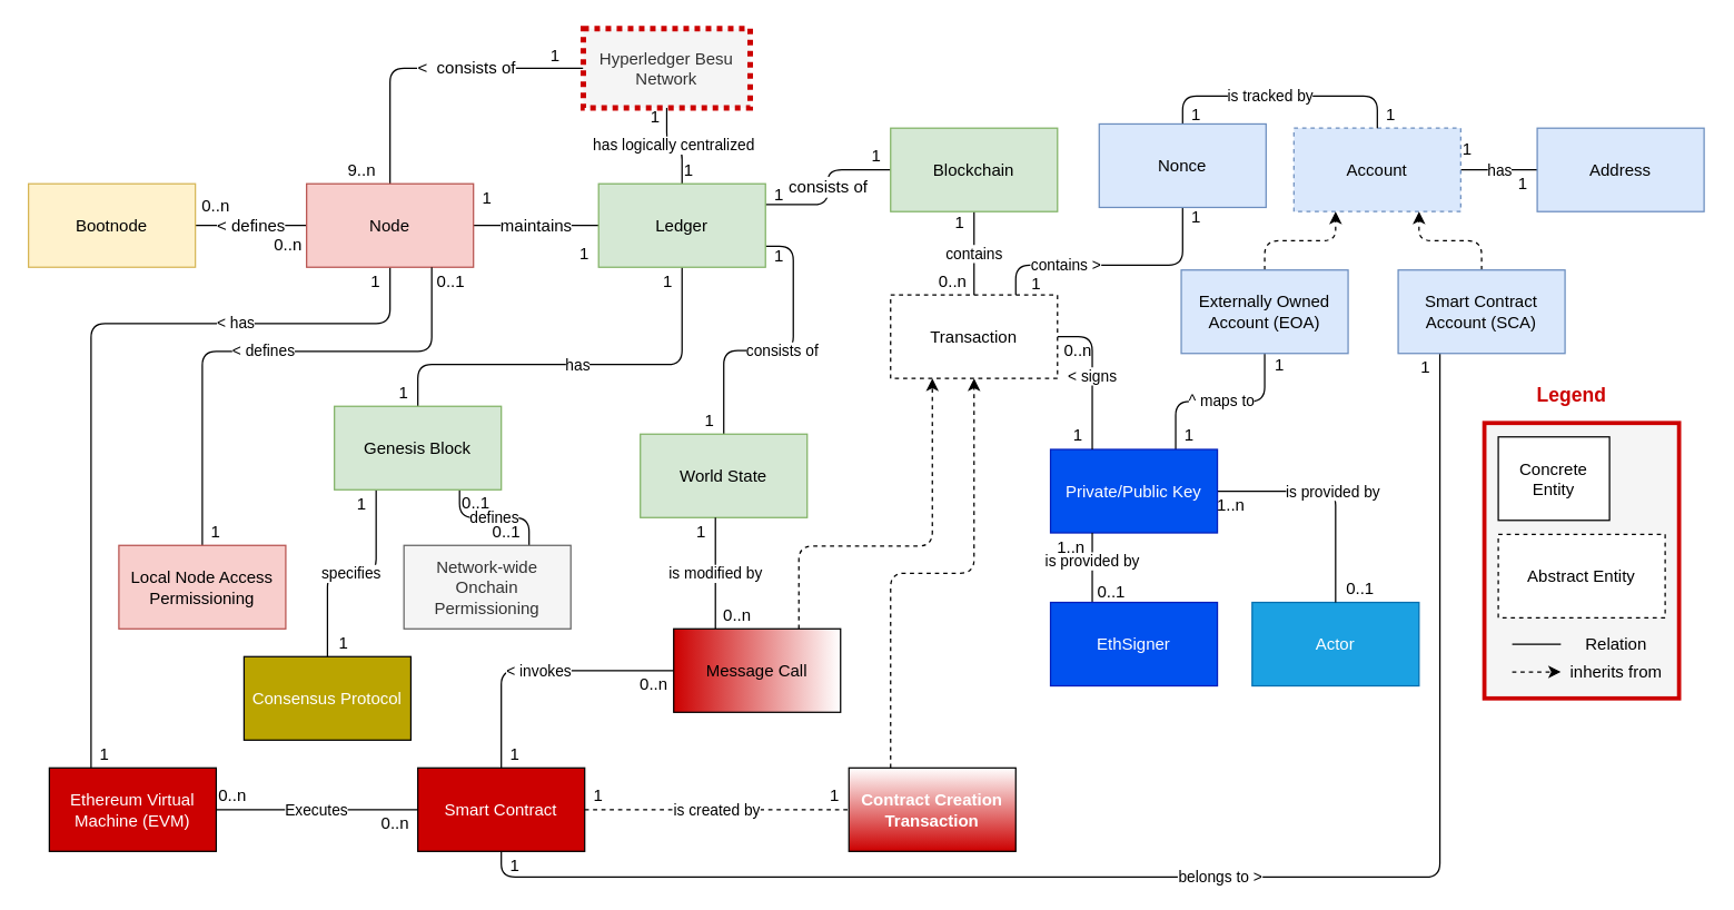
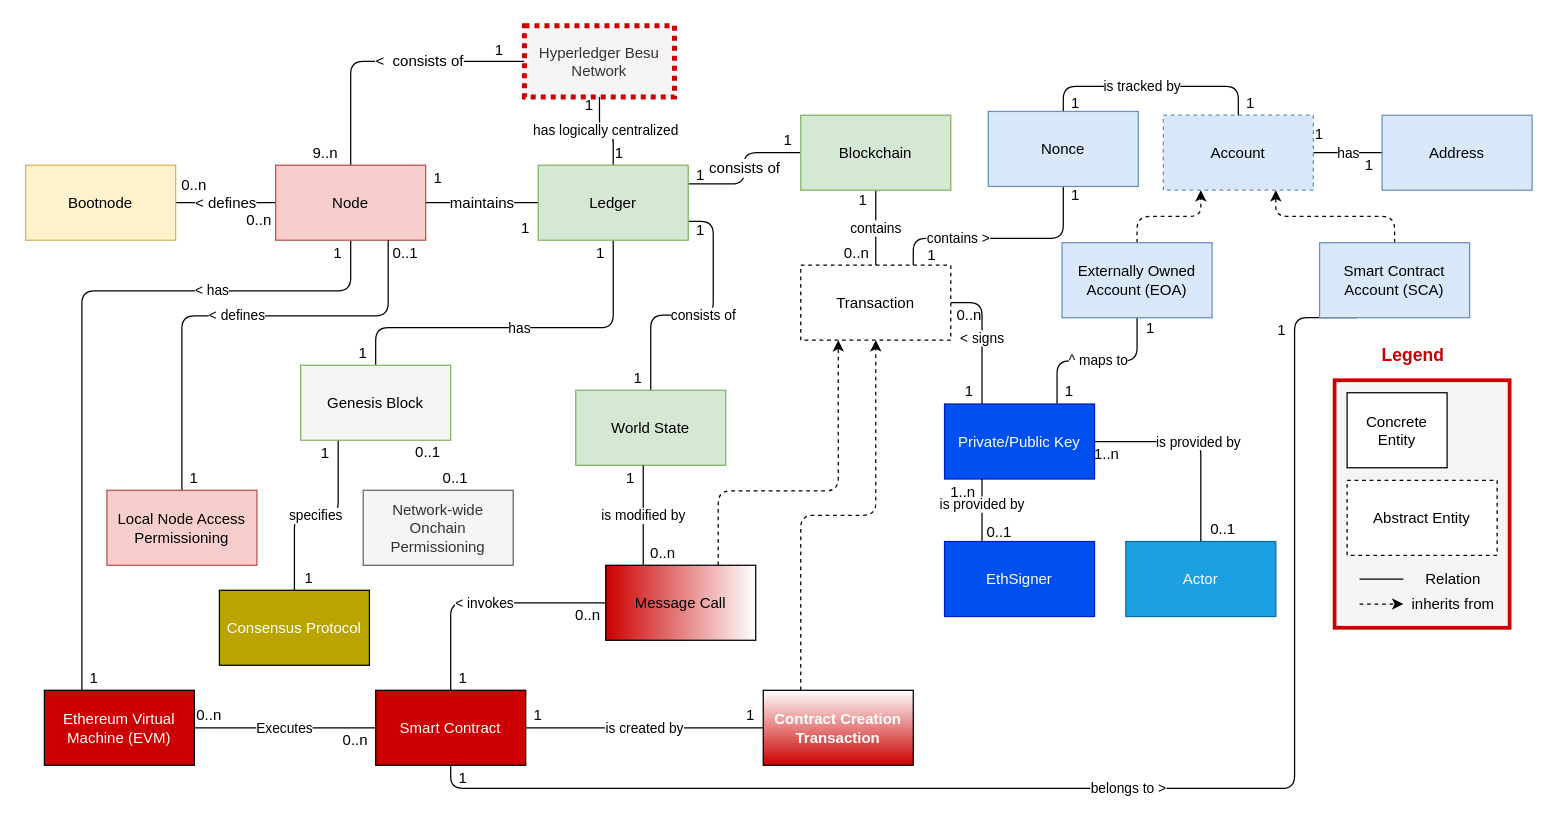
- <mxCell id="96" value="Smart Contract Account (SCA)" style="rounded=0;whiteSpace=wrap;html=1;fillColor=#dae8fc;strokeColor=#6c8ebf;" vertex="1" parent="1"><mxGeometry x="1005" y="193.5" width="120" height="60" as="geometry" /></mxCell>
+ <mxCell id="96" value="Smart Contract Account (SCA)" style="rounded=0;whiteSpace=wrap;html=1;fillColor=#dae8fc;strokeColor=#6c8ebf;" vertex="1" parent="1"><mxGeometry x="1055" y="193.5" width="120" height="60" as="geometry" /></mxCell>
- <mxCell id="34" value="Genesis Block" style="rounded=0;whiteSpace=wrap;html=1;fillColor=#d5e8d4;strokeColor=#82b366;" vertex="1" parent="1"><mxGeometry x="240" y="291.5" width="120" height="60" as="geometry" /></mxCell>
+ <mxCell id="34" value="Genesis Block" style="rounded=0;whiteSpace=wrap;html=1;fillColor=#f5f5f5;strokeColor=#82b366;" vertex="1" parent="1"><mxGeometry x="240" y="291.5" width="120" height="60" as="geometry" /></mxCell>
- <mxCell id="32" value="defines" style="edgeStyle=orthogonalEdgeStyle;rounded=1;orthogonalLoop=1;jettySize=auto;html=1;exitX=0.75;exitY=1;exitDx=0;exitDy=0;entryX=0.75;entryY=0;entryDx=0;entryDy=0;endArrow=none;endFill=0;fontColor=#000000;" edge="1" parent="1" source="34" target="37"><mxGeometry relative="1" as="geometry" /></mxCell>
- <mxCell id="23" value="is created by" style="edgeStyle=orthogonalEdgeStyle;rounded=1;orthogonalLoop=1;jettySize=auto;html=1;exitX=1;exitY=0.5;exitDx=0;exitDy=0;entryX=0;entryY=0.5;entryDx=0;entryDy=0;endArrow=none;endFill=0;fontColor=#000000;dashed=1;" edge="1" parent="1" source="26" target="56"><mxGeometry relative="1" as="geometry" /></mxCell>
+ <mxCell id="23" value="is created by" style="edgeStyle=orthogonalEdgeStyle;rounded=1;orthogonalLoop=1;jettySize=auto;html=1;exitX=1;exitY=0.5;exitDx=0;exitDy=0;entryX=0;entryY=0.5;entryDx=0;entryDy=0;endArrow=none;endFill=0;fontColor=#000000;" edge="1" parent="1" source="26" target="56"><mxGeometry relative="1" as="geometry" /></mxCell>
